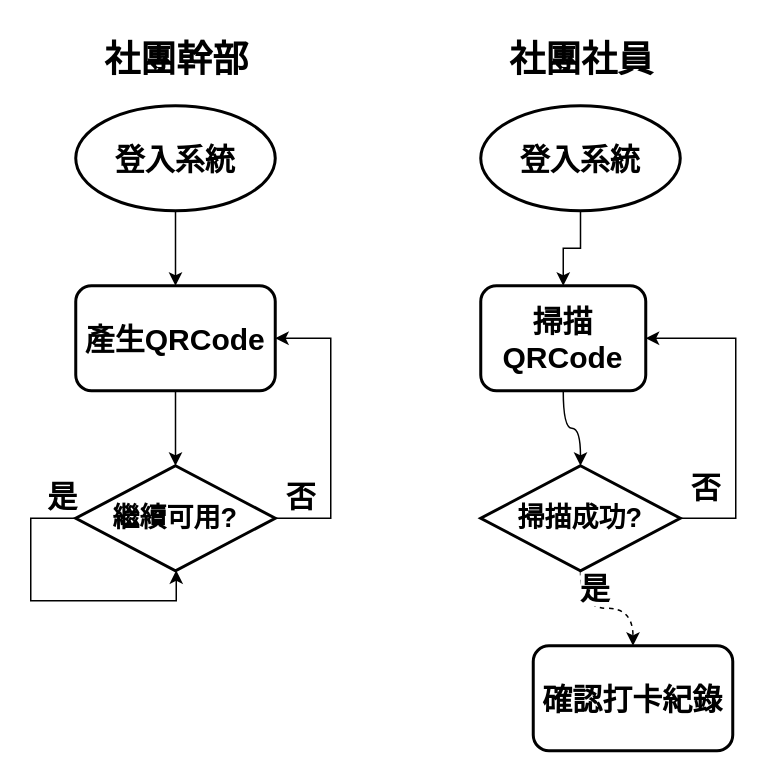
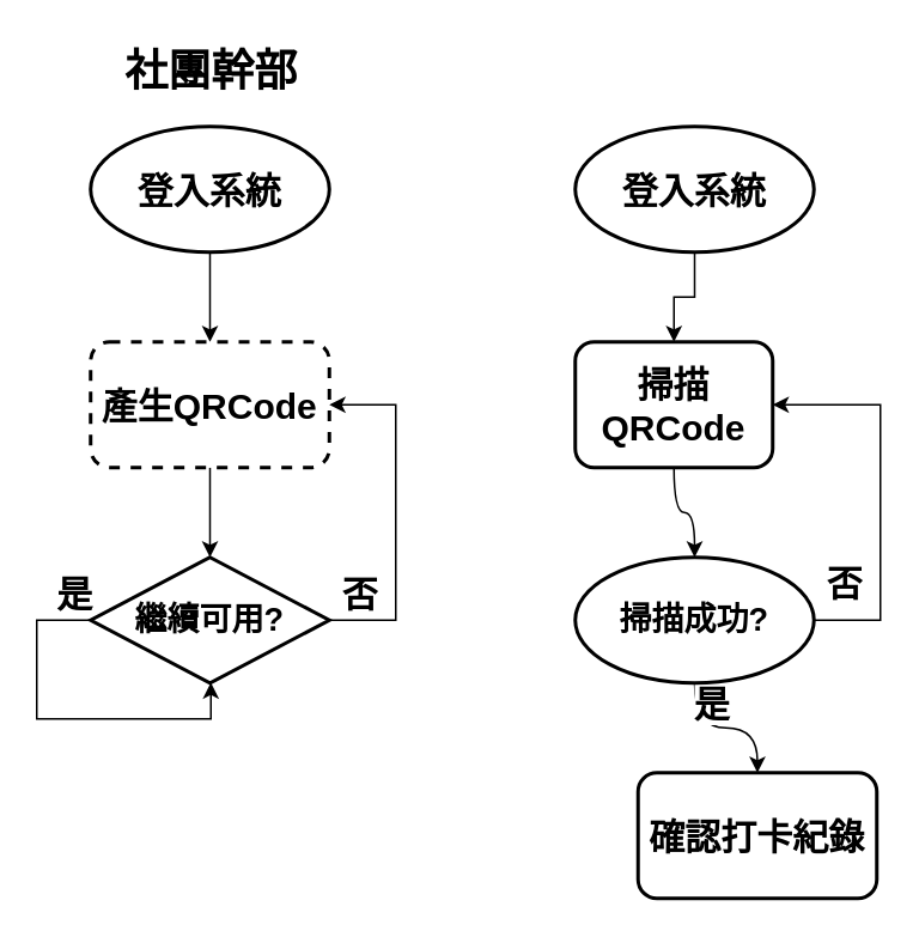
- <mxCell id="17" value="社團社員" style="text;strokeColor=none;fillColor=none;html=1;fontSize=24;fontStyle=1;verticalAlign=middle;align=center;" vertex="1" parent="1"><mxGeometry x="337" y="20" width="100" height="40" as="geometry" /></mxCell>
- <mxCell id="5" value="&lt;span style=&quot;font-size: 20px&quot;&gt;&lt;b&gt;產生QRCode&lt;/b&gt;&lt;/span&gt;" style="rounded=1;whiteSpace=wrap;html=1;strokeWidth=2;" vertex="1" parent="1"><mxGeometry x="50" y="190" width="133" height="70" as="geometry" /></mxCell>
+ <mxCell id="5" value="&lt;span style=&quot;font-size: 20px&quot;&gt;&lt;b&gt;產生QRCode&lt;/b&gt;&lt;/span&gt;" style="rounded=1;whiteSpace=wrap;html=1;strokeWidth=2;dashed=1;" vertex="1" parent="1"><mxGeometry x="50" y="190" width="133" height="70" as="geometry" /></mxCell>
- <mxCell id="12" value="&lt;b&gt;&lt;font style=&quot;font-size: 18px&quot;&gt;掃描成功?&lt;/font&gt;&lt;br&gt;&lt;/b&gt;" style="rhombus;whiteSpace=wrap;html=1;strokeWidth=2;" vertex="1" parent="1"><mxGeometry x="320" y="310" width="133" height="70" as="geometry" /></mxCell>
+ <mxCell id="12" value="&lt;b&gt;&lt;font style=&quot;font-size: 18px&quot;&gt;掃描成功?&lt;/font&gt;&lt;br&gt;&lt;/b&gt;" style="ellipse;whiteSpace=wrap;html=1;strokeWidth=2;" vertex="1" parent="1"><mxGeometry x="320" y="310" width="133" height="70" as="geometry" /></mxCell>
- <mxCell id="10" value="&lt;b&gt;&lt;font style=&quot;font-size: 20px&quot;&gt;是&lt;/font&gt;&lt;/b&gt;" style="edgeStyle=orthogonalEdgeStyle;curved=1;rounded=0;orthogonalLoop=1;jettySize=auto;html=1;dashed=1;" edge="1" parent="1" source="12" target="18"><mxGeometry x="-0.2" y="14" relative="1" as="geometry"><mxPoint as="offset" /></mxGeometry></mxCell>
+ <mxCell id="10" value="&lt;b&gt;&lt;font style=&quot;font-size: 20px&quot;&gt;是&lt;/font&gt;&lt;/b&gt;" style="edgeStyle=orthogonalEdgeStyle;curved=1;rounded=0;orthogonalLoop=1;jettySize=auto;html=1;" edge="1" parent="1" source="12" target="18"><mxGeometry x="-0.2" y="14" relative="1" as="geometry"><mxPoint as="offset" /></mxGeometry></mxCell>
